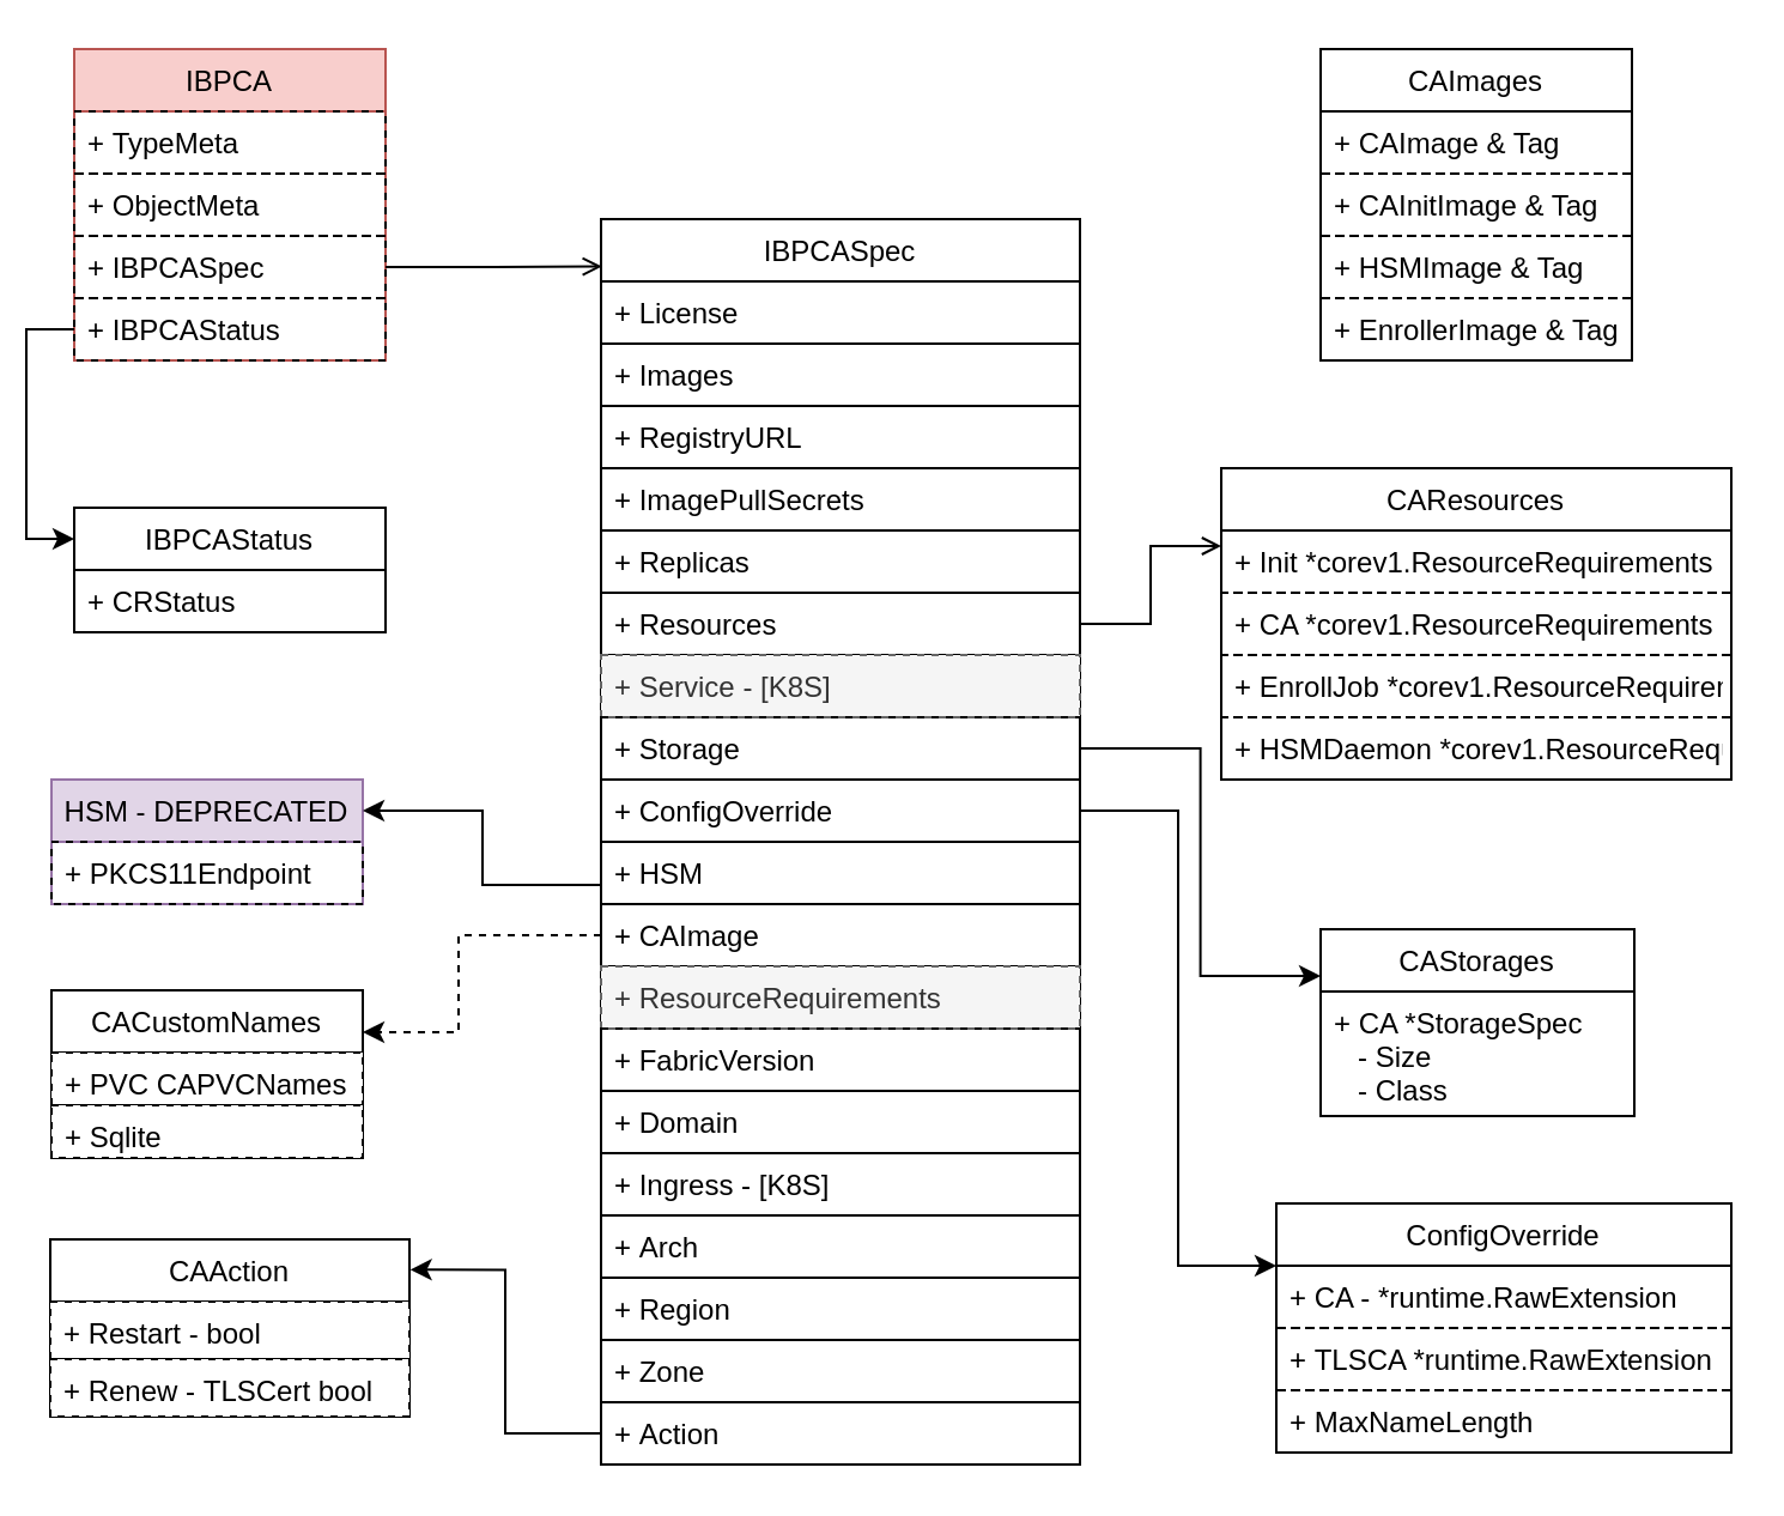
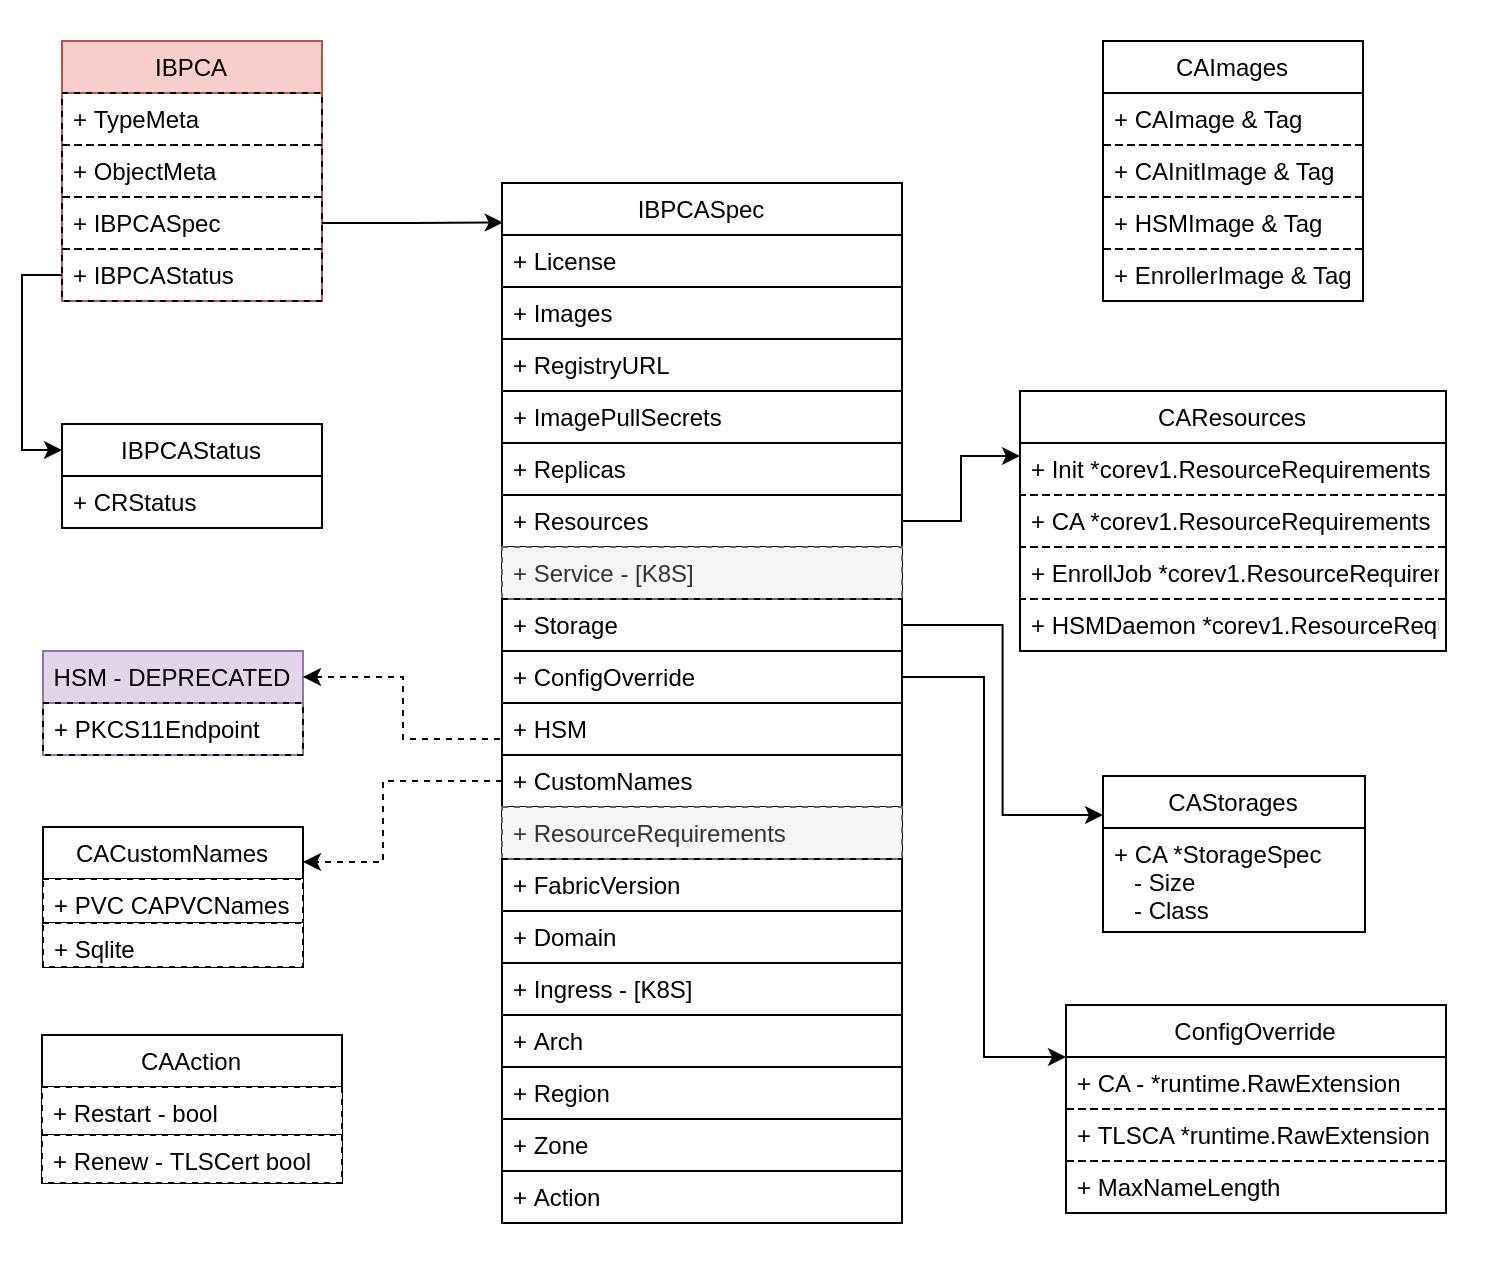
- <mxCell id="53" style="edgeStyle=orthogonalEdgeStyle;rounded=0;orthogonalLoop=1;jettySize=auto;html=1;exitX=1;exitY=0.5;exitDx=0;exitDy=0;entryX=0.002;entryY=0.038;entryDx=0;entryDy=0;entryPerimeter=0;endArrow=open;" parent="1" source="5" target="7" edge="1"><mxGeometry relative="1" as="geometry" /></mxCell>
+ <mxCell id="53" style="edgeStyle=orthogonalEdgeStyle;rounded=0;orthogonalLoop=1;jettySize=auto;html=1;exitX=1;exitY=0.5;exitDx=0;exitDy=0;entryX=0.002;entryY=0.038;entryDx=0;entryDy=0;entryPerimeter=0;" parent="1" source="5" target="7" edge="1"><mxGeometry relative="1" as="geometry" /></mxCell>
- <mxCell id="44" style="edgeStyle=orthogonalEdgeStyle;rounded=0;orthogonalLoop=1;jettySize=auto;html=1;exitX=1;exitY=0.5;exitDx=0;exitDy=0;entryX=0;entryY=0.25;entryDx=0;entryDy=0;endArrow=open;" parent="1" source="13" target="32" edge="1"><mxGeometry relative="1" as="geometry" /></mxCell>
+ <mxCell id="44" style="edgeStyle=orthogonalEdgeStyle;rounded=0;orthogonalLoop=1;jettySize=auto;html=1;exitX=1;exitY=0.5;exitDx=0;exitDy=0;entryX=0;entryY=0.25;entryDx=0;entryDy=0;" parent="1" source="13" target="32" edge="1"><mxGeometry relative="1" as="geometry" /></mxCell>
- <mxCell id="48" style="edgeStyle=orthogonalEdgeStyle;rounded=0;orthogonalLoop=1;jettySize=auto;html=1;exitX=0;exitY=0.5;exitDx=0;exitDy=0;entryX=1;entryY=0.25;entryDx=0;entryDy=0;" parent="1" source="17" target="45" edge="1"><mxGeometry relative="1" as="geometry"><Array as="points"><mxPoint x="251" y="369" /><mxPoint x="201" y="369" /><mxPoint x="201" y="338" /></Array></mxGeometry></mxCell>
+ <mxCell id="48" style="edgeStyle=orthogonalEdgeStyle;rounded=0;orthogonalLoop=1;jettySize=auto;html=1;exitX=0;exitY=0.5;exitDx=0;exitDy=0;entryX=1;entryY=0.25;entryDx=0;entryDy=0;dashed=1;" parent="1" source="17" target="45" edge="1"><mxGeometry relative="1" as="geometry"><Array as="points"><mxPoint x="251" y="369" /><mxPoint x="201" y="369" /><mxPoint x="201" y="338" /></Array></mxGeometry></mxCell>
- <mxCell id="18" value="+ CAImage" style="text;strokeColor=#000000;fillColor=none;align=left;verticalAlign=top;spacingLeft=4;spacingRight=4;overflow=hidden;rotatable=0;points=[[0,0.5],[1,0.5]];portConstraint=eastwest;rounded=0;dashed=1;glass=0;" parent="7" vertex="1"><mxGeometry y="286" width="200" height="26" as="geometry" /></mxCell>
+ <mxCell id="18" value="+ CustomNames" style="text;strokeColor=#000000;fillColor=none;align=left;verticalAlign=top;spacingLeft=4;spacingRight=4;overflow=hidden;rotatable=0;points=[[0,0.5],[1,0.5]];portConstraint=eastwest;rounded=0;dashed=1;glass=0;" parent="7" vertex="1"><mxGeometry y="286" width="200" height="26" as="geometry" /></mxCell>
- <mxCell id="57" style="edgeStyle=orthogonalEdgeStyle;rounded=0;orthogonalLoop=1;jettySize=auto;html=1;exitX=0;exitY=0.5;exitDx=0;exitDy=0;entryX=1.002;entryY=0.171;entryDx=0;entryDy=0;entryPerimeter=0;" parent="1" source="26" target="54" edge="1"><mxGeometry relative="1" as="geometry" /></mxCell>
